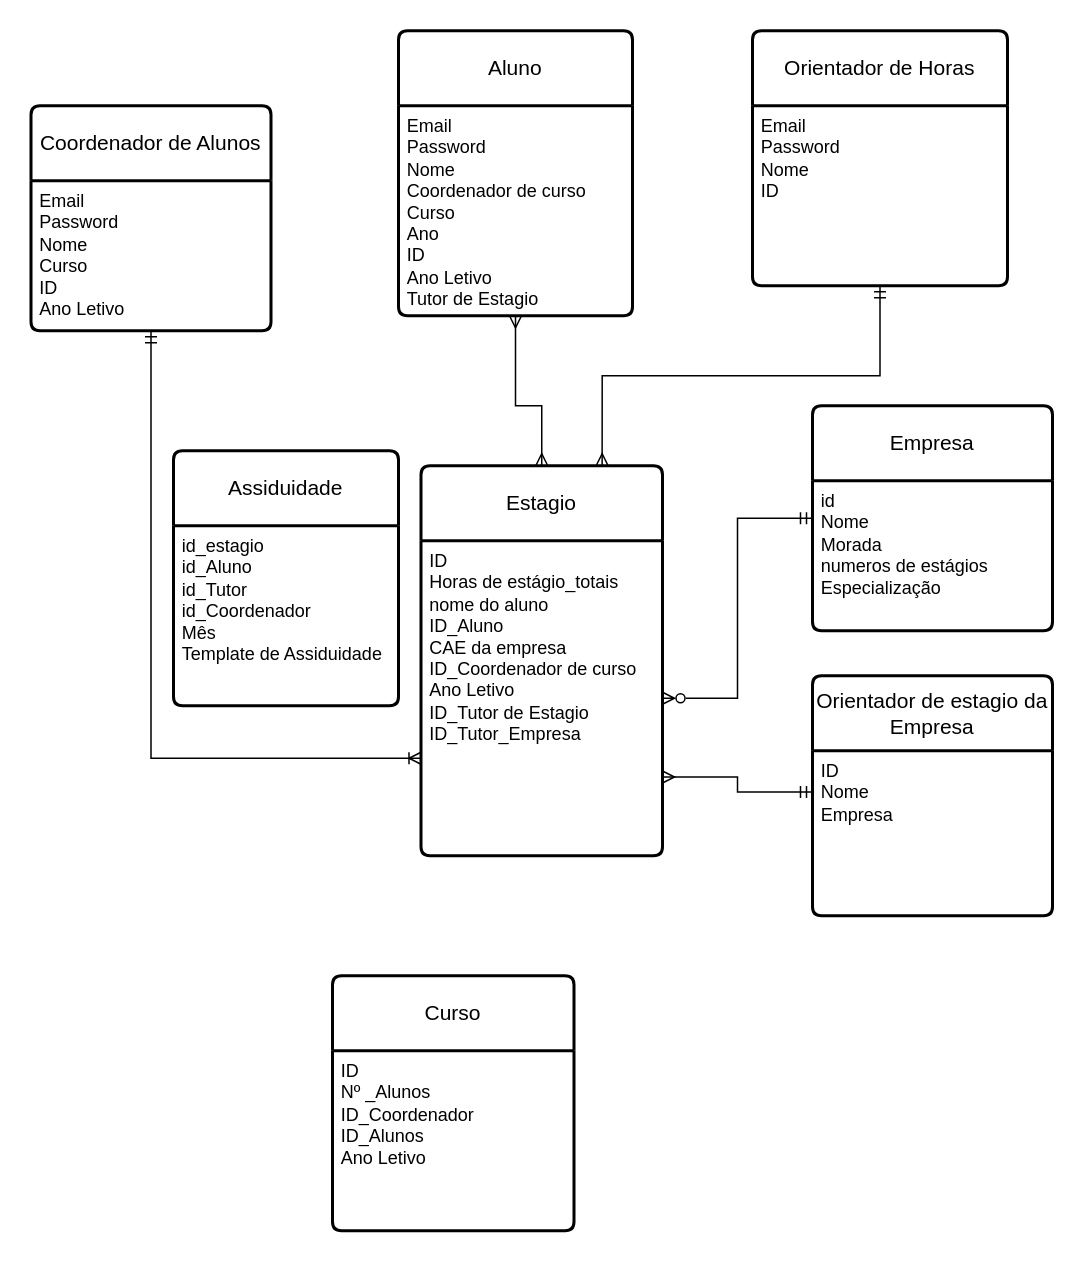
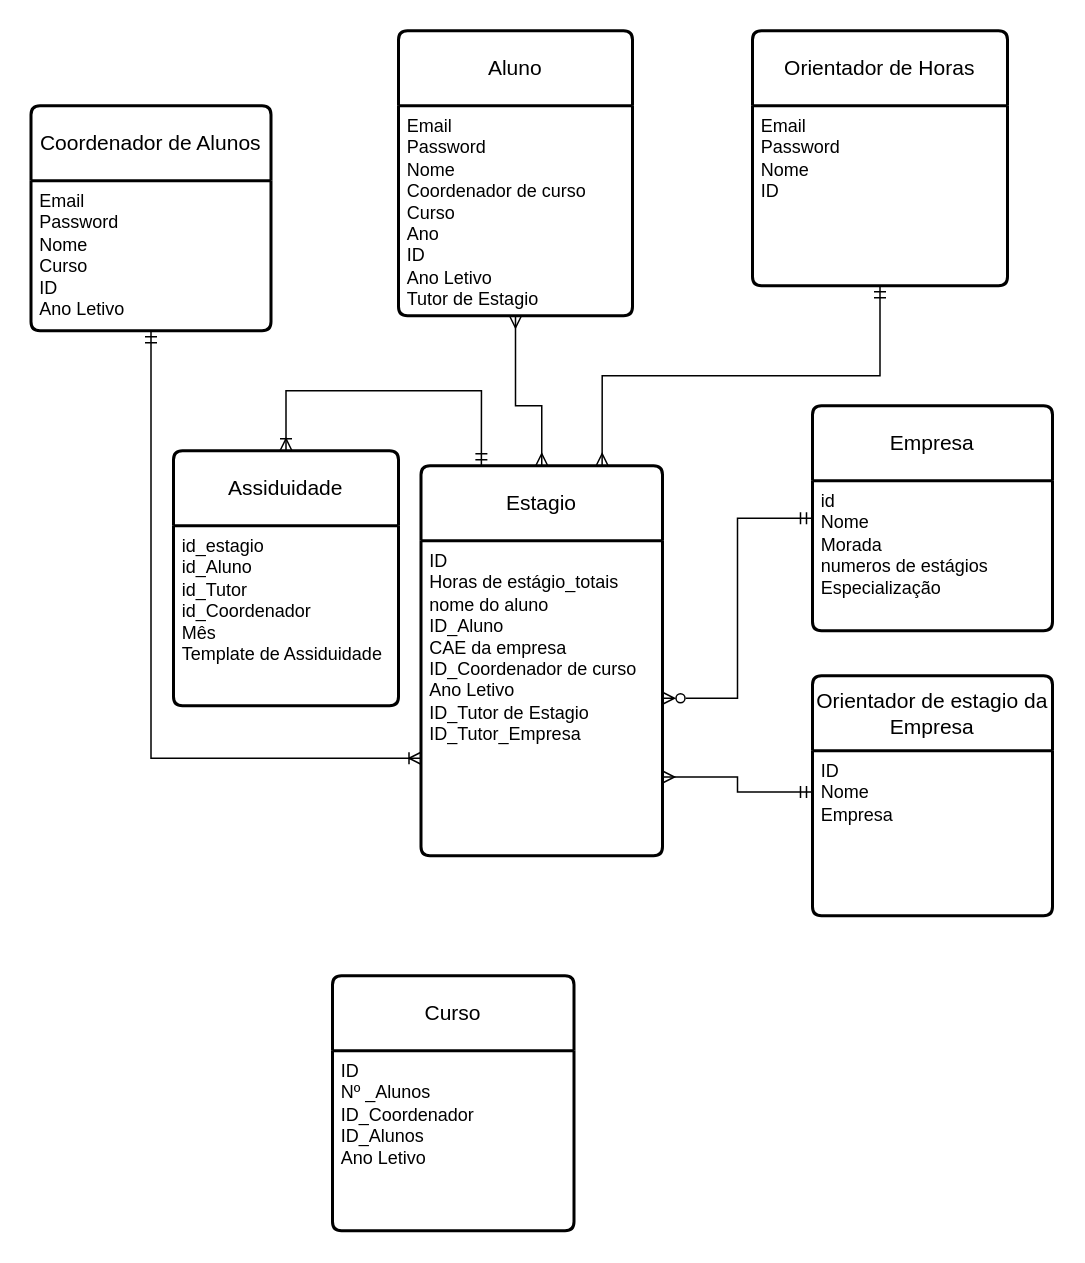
+ <mxCell id="16" value="" style="edgeStyle=orthogonalEdgeStyle;fontSize=12;html=1;endArrow=ERmandOne;endFill=0;rounded=0;entryX=0.25;entryY=0;entryDx=0;entryDy=0;exitX=0.5;exitY=0;exitDx=0;exitDy=0;startArrow=ERoneToMany;startFill=0;" parent="1" source="14" target="6" edge="1"><mxGeometry width="100" height="100" relative="1" as="geometry"><mxPoint x="11" y="430" as="sourcePoint" /><mxPoint x="111" y="330" as="targetPoint" /><Array as="points"><mxPoint x="190" y="260" /><mxPoint x="320" y="260" /></Array></mxGeometry></mxCell>
